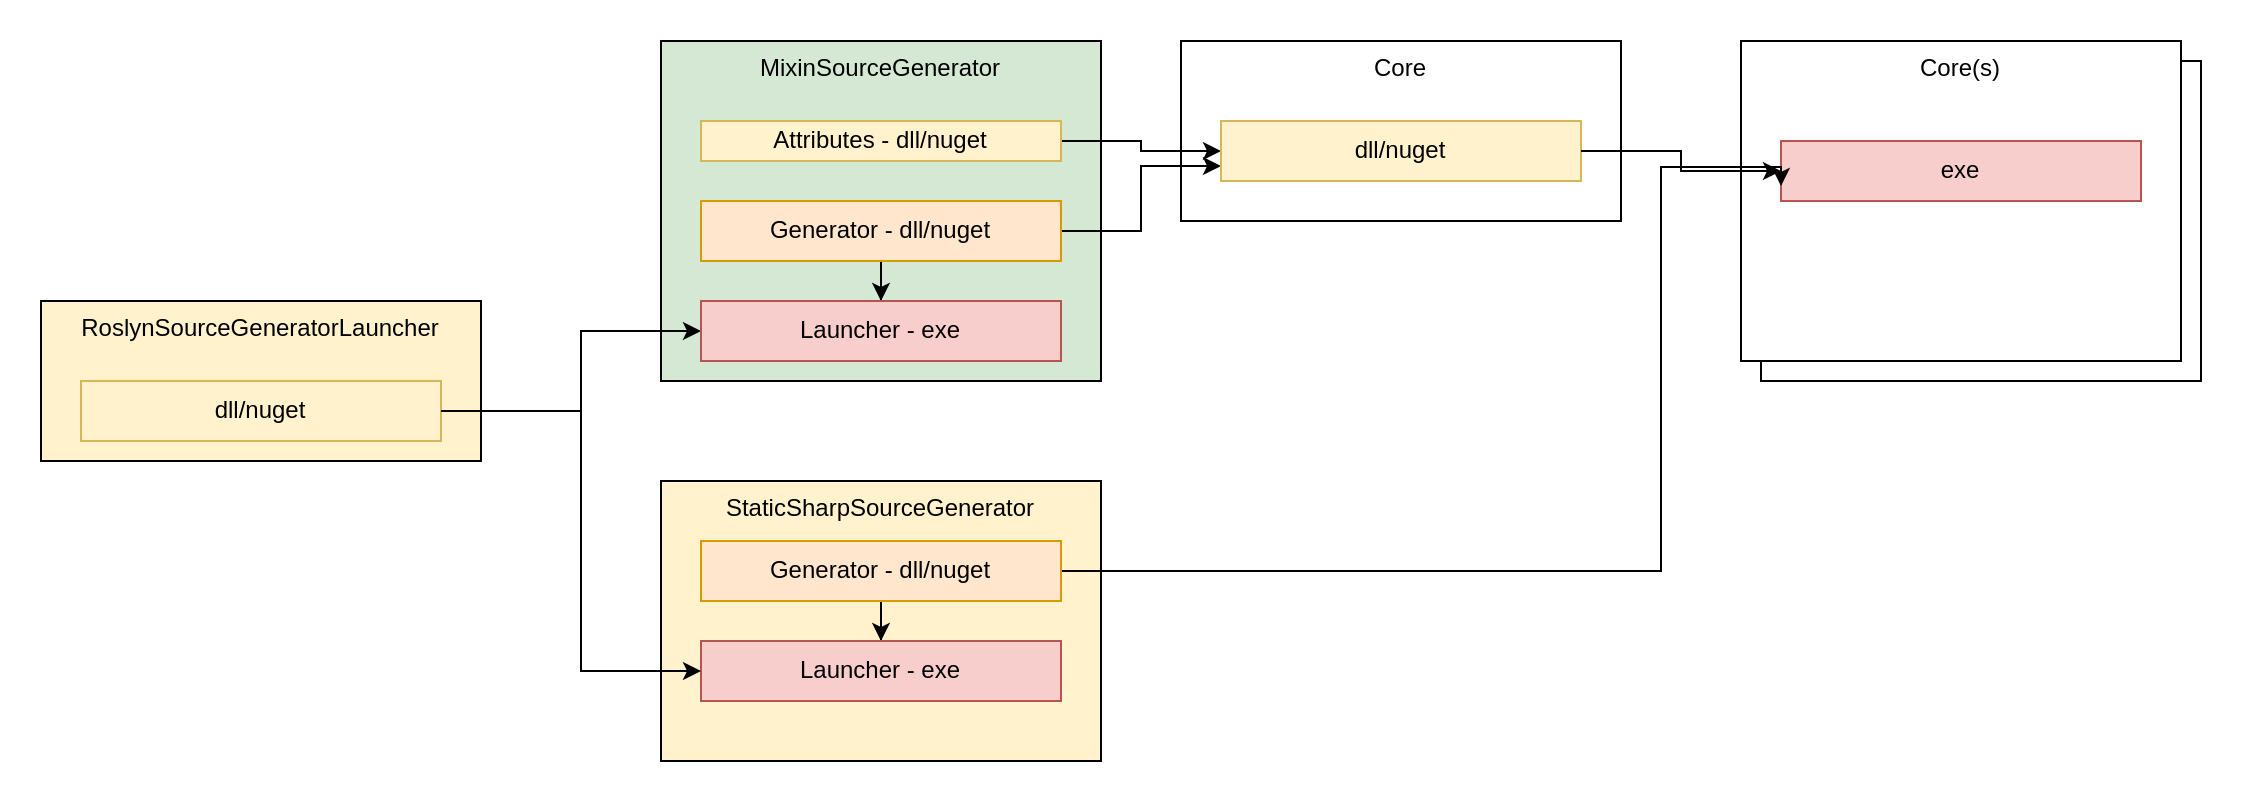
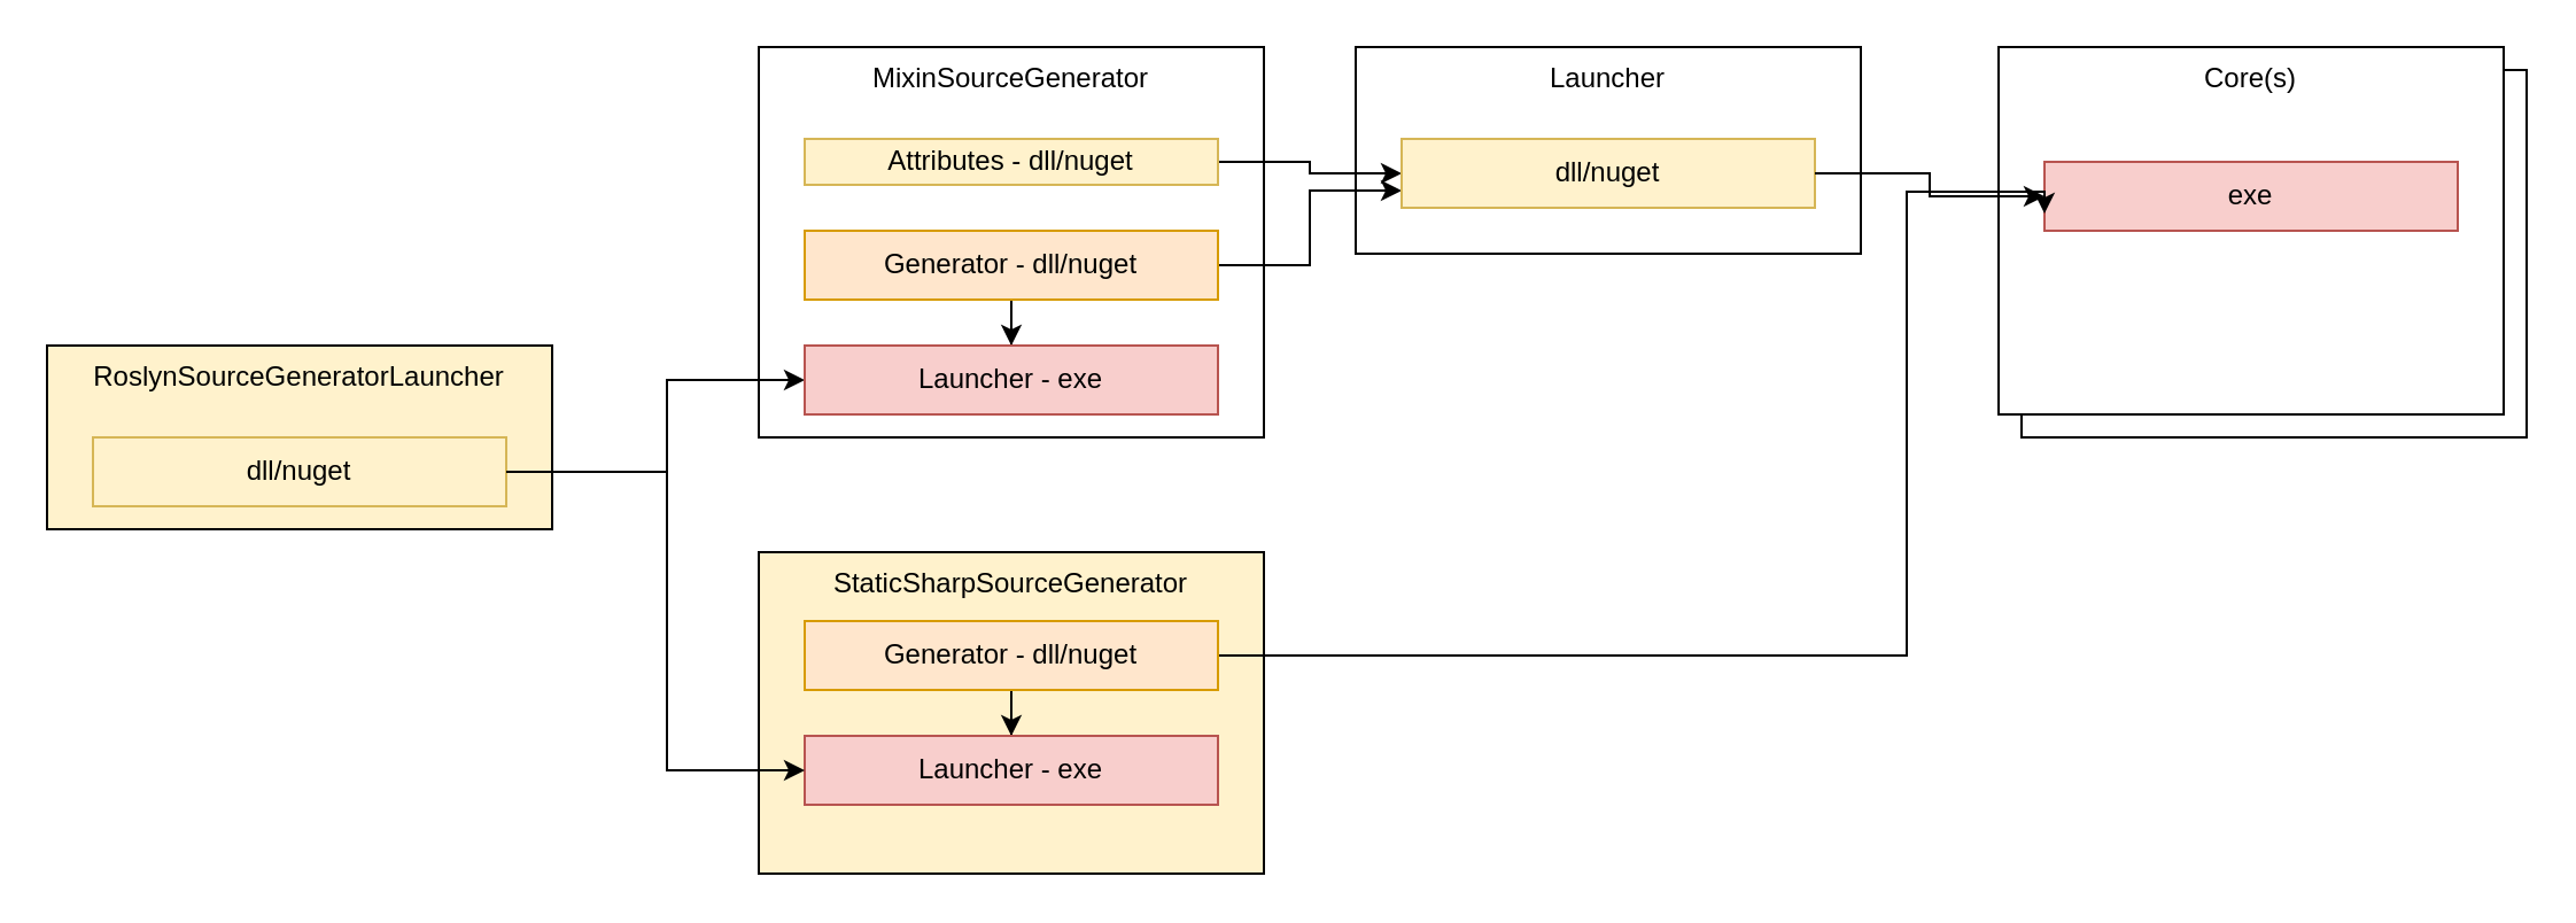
- <mxCell id="5" value="MixinSourceGenerator" style="rounded=0;whiteSpace=wrap;html=1;verticalAlign=top;fillColor=#d5e8d4;" vertex="1" parent="1"><mxGeometry x="330" y="20" width="220" height="170" as="geometry" /></mxCell>
+ <mxCell id="5" value="MixinSourceGenerator" style="rounded=0;whiteSpace=wrap;html=1;verticalAlign=top;" vertex="1" parent="1"><mxGeometry x="330" y="20" width="220" height="170" as="geometry" /></mxCell>
- <mxCell id="3" value="Core" style="rounded=0;whiteSpace=wrap;html=1;verticalAlign=top;" vertex="1" parent="1"><mxGeometry x="590" y="20" width="220" height="90" as="geometry" /></mxCell>
+ <mxCell id="3" value="Launcher" style="rounded=0;whiteSpace=wrap;html=1;verticalAlign=top;" vertex="1" parent="1"><mxGeometry x="590" y="20" width="220" height="90" as="geometry" /></mxCell>
